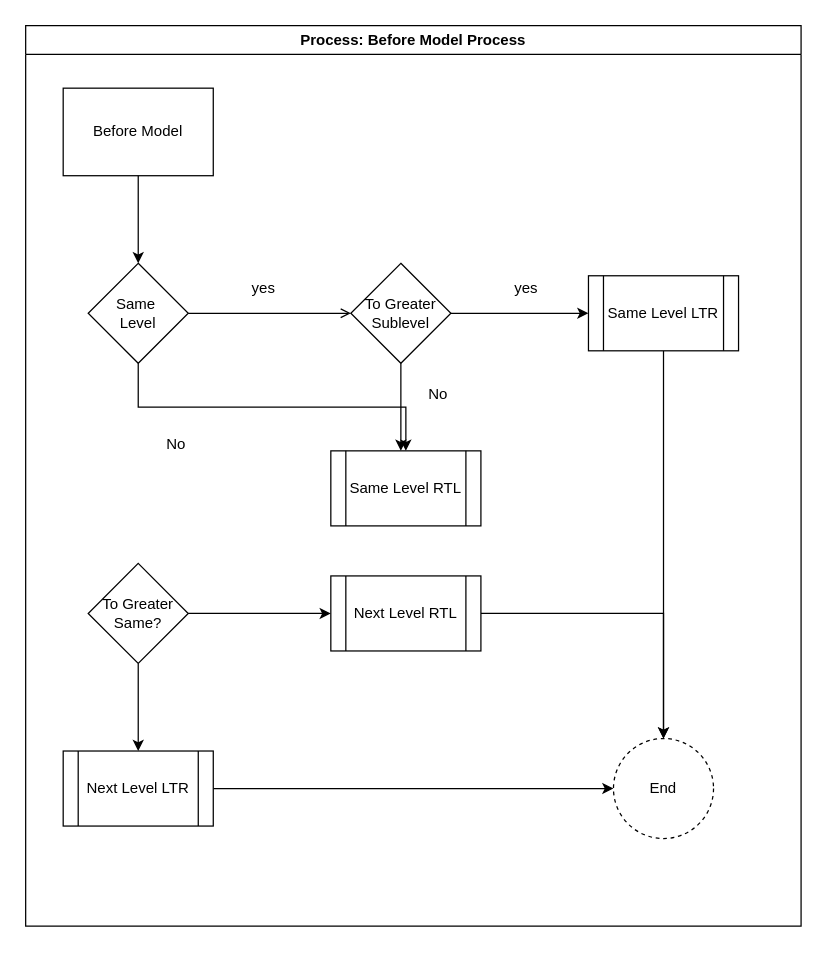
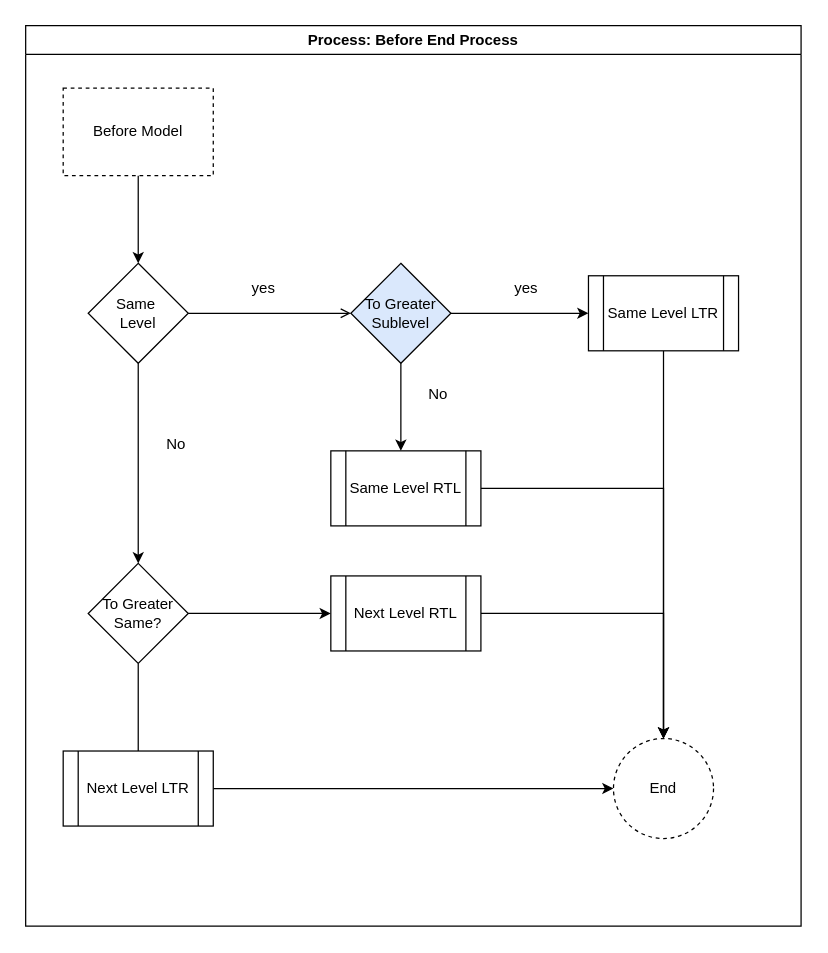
- <mxCell id="2" value="Process: Before Model Process" style="swimlane;whiteSpace=wrap;html=1;" vertex="1" parent="1"><mxGeometry x="20" y="20" width="620" height="720" as="geometry" /></mxCell>
+ <mxCell id="2" value="Process: Before End Process" style="swimlane;whiteSpace=wrap;html=1;" vertex="1" parent="1"><mxGeometry x="20" y="20" width="620" height="720" as="geometry" /></mxCell>
- <mxCell id="3" value="Before Model" style="rounded=0;whiteSpace=wrap;html=1;" vertex="1" parent="2"><mxGeometry x="30" y="50" width="120" height="70" as="geometry" /></mxCell>
+ <mxCell id="3" value="Before Model" style="rounded=0;whiteSpace=wrap;html=1;dashed=1;" vertex="1" parent="2"><mxGeometry x="30" y="50" width="120" height="70" as="geometry" /></mxCell>
- <mxCell id="7" value="To Greater&lt;br&gt;Sublevel" style="rhombus;whiteSpace=wrap;html=1;" vertex="1" parent="2"><mxGeometry x="260" y="190" width="80" height="80" as="geometry" /></mxCell>
+ <mxCell id="7" value="To Greater&lt;br&gt;Sublevel" style="rhombus;whiteSpace=wrap;html=1;fillColor=#dae8fc;" vertex="1" parent="2"><mxGeometry x="260" y="190" width="80" height="80" as="geometry" /></mxCell>
- <mxCell id="4" style="edgeStyle=orthogonalEdgeStyle;rounded=0;orthogonalLoop=1;jettySize=auto;html=1;exitX=0.5;exitY=1;exitDx=0;exitDy=0;" edge="1" parent="2" source="5" target="20"><mxGeometry relative="1" as="geometry" /></mxCell>
+ <mxCell id="4" style="edgeStyle=orthogonalEdgeStyle;rounded=0;orthogonalLoop=1;jettySize=auto;html=1;exitX=0.5;exitY=1;exitDx=0;exitDy=0;" edge="1" parent="2" source="5" target="15"><mxGeometry relative="1" as="geometry" /></mxCell>
+ <mxCell id="19" style="edgeStyle=orthogonalEdgeStyle;rounded=0;orthogonalLoop=1;jettySize=auto;html=1;exitX=1;exitY=0.5;exitDx=0;exitDy=0;" edge="1" parent="2" source="20" target="26"><mxGeometry relative="1" as="geometry" /></mxCell>
- <mxCell id="14" style="edgeStyle=orthogonalEdgeStyle;rounded=0;orthogonalLoop=1;jettySize=auto;html=1;exitX=0.5;exitY=1;exitDx=0;exitDy=0;entryX=0.5;entryY=0;entryDx=0;entryDy=0;" edge="1" parent="2" source="15" target="24"><mxGeometry relative="1" as="geometry" /></mxCell>
+ <mxCell id="14" style="edgeStyle=orthogonalEdgeStyle;rounded=0;orthogonalLoop=1;jettySize=auto;html=1;exitX=0.5;exitY=1;exitDx=0;exitDy=0;entryX=0.5;entryY=0;entryDx=0;entryDy=0;endArrow=none;" edge="1" parent="2" source="15" target="24"><mxGeometry relative="1" as="geometry" /></mxCell>
